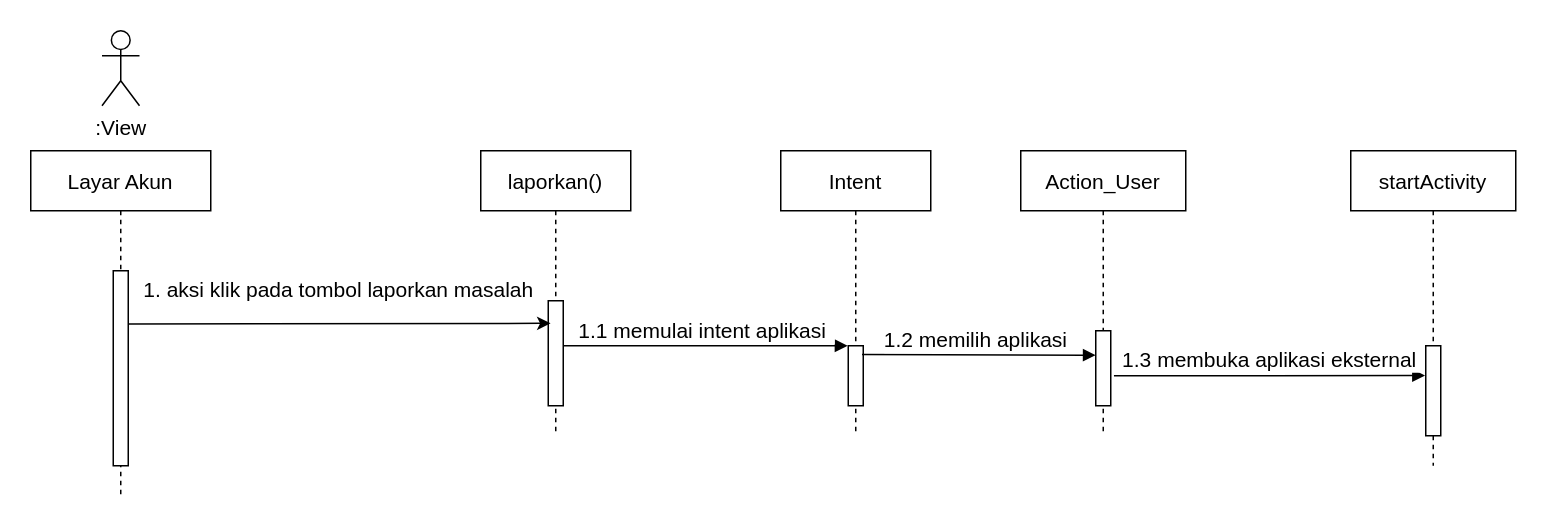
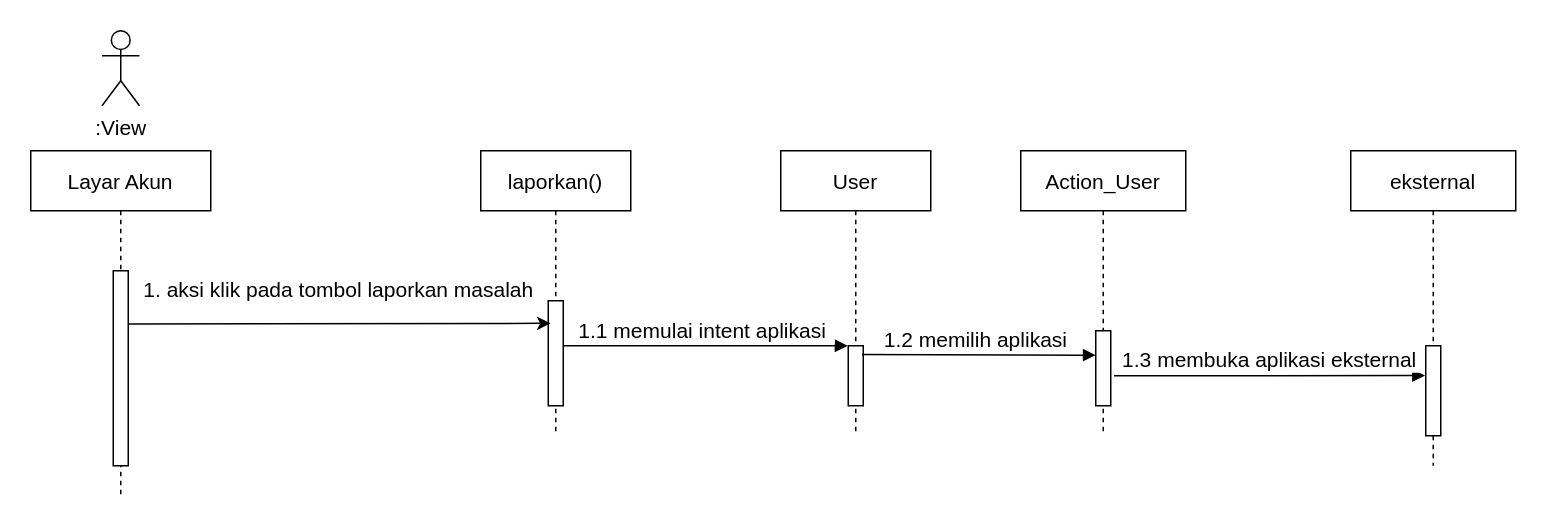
- <mxCell id="10" value="Intent" style="shape=umlLifeline;perimeter=lifelinePerimeter;container=1;collapsible=0;recursiveResize=0;rounded=0;shadow=0;strokeWidth=1;fontSize=14;" parent="1" vertex="1"><mxGeometry x="520" y="100" width="100" height="190" as="geometry" /></mxCell>
+ <mxCell id="10" value="User" style="shape=umlLifeline;perimeter=lifelinePerimeter;container=1;collapsible=0;recursiveResize=0;rounded=0;shadow=0;strokeWidth=1;fontSize=14;" parent="1" vertex="1"><mxGeometry x="520" y="100" width="100" height="190" as="geometry" /></mxCell>
- <mxCell id="15" value="startActivity" style="shape=umlLifeline;perimeter=lifelinePerimeter;container=1;collapsible=0;recursiveResize=0;rounded=0;shadow=0;strokeWidth=1;fontSize=14;" vertex="1" parent="1"><mxGeometry x="900" y="100" width="110" height="210" as="geometry" /></mxCell>
+ <mxCell id="15" value="eksternal" style="shape=umlLifeline;perimeter=lifelinePerimeter;container=1;collapsible=0;recursiveResize=0;rounded=0;shadow=0;strokeWidth=1;fontSize=14;" vertex="1" parent="1"><mxGeometry x="900" y="100" width="110" height="210" as="geometry" /></mxCell>
